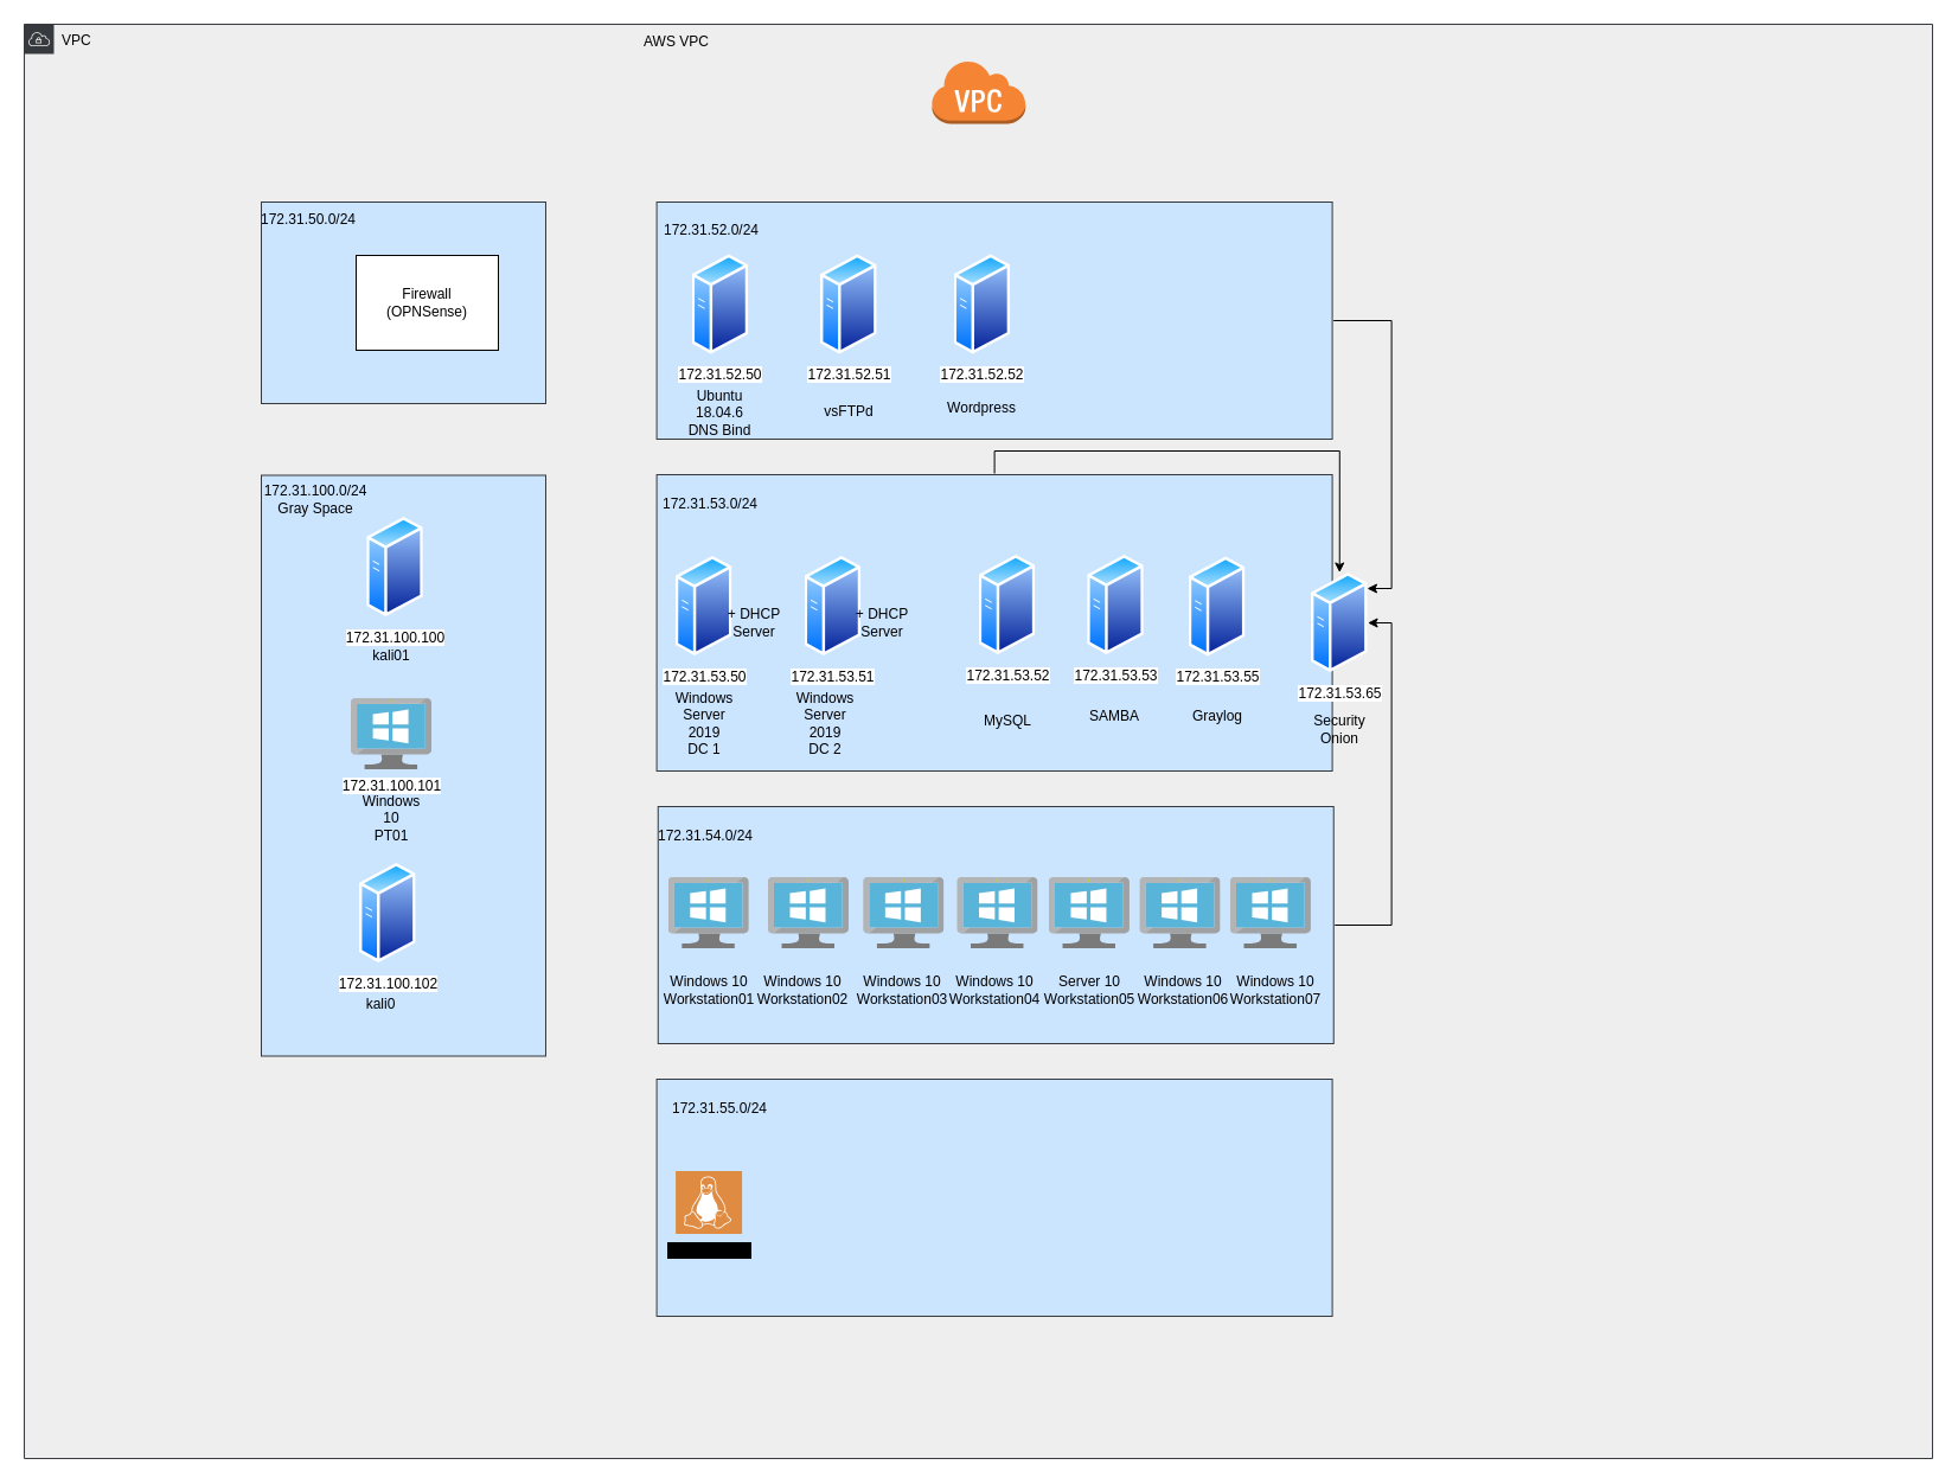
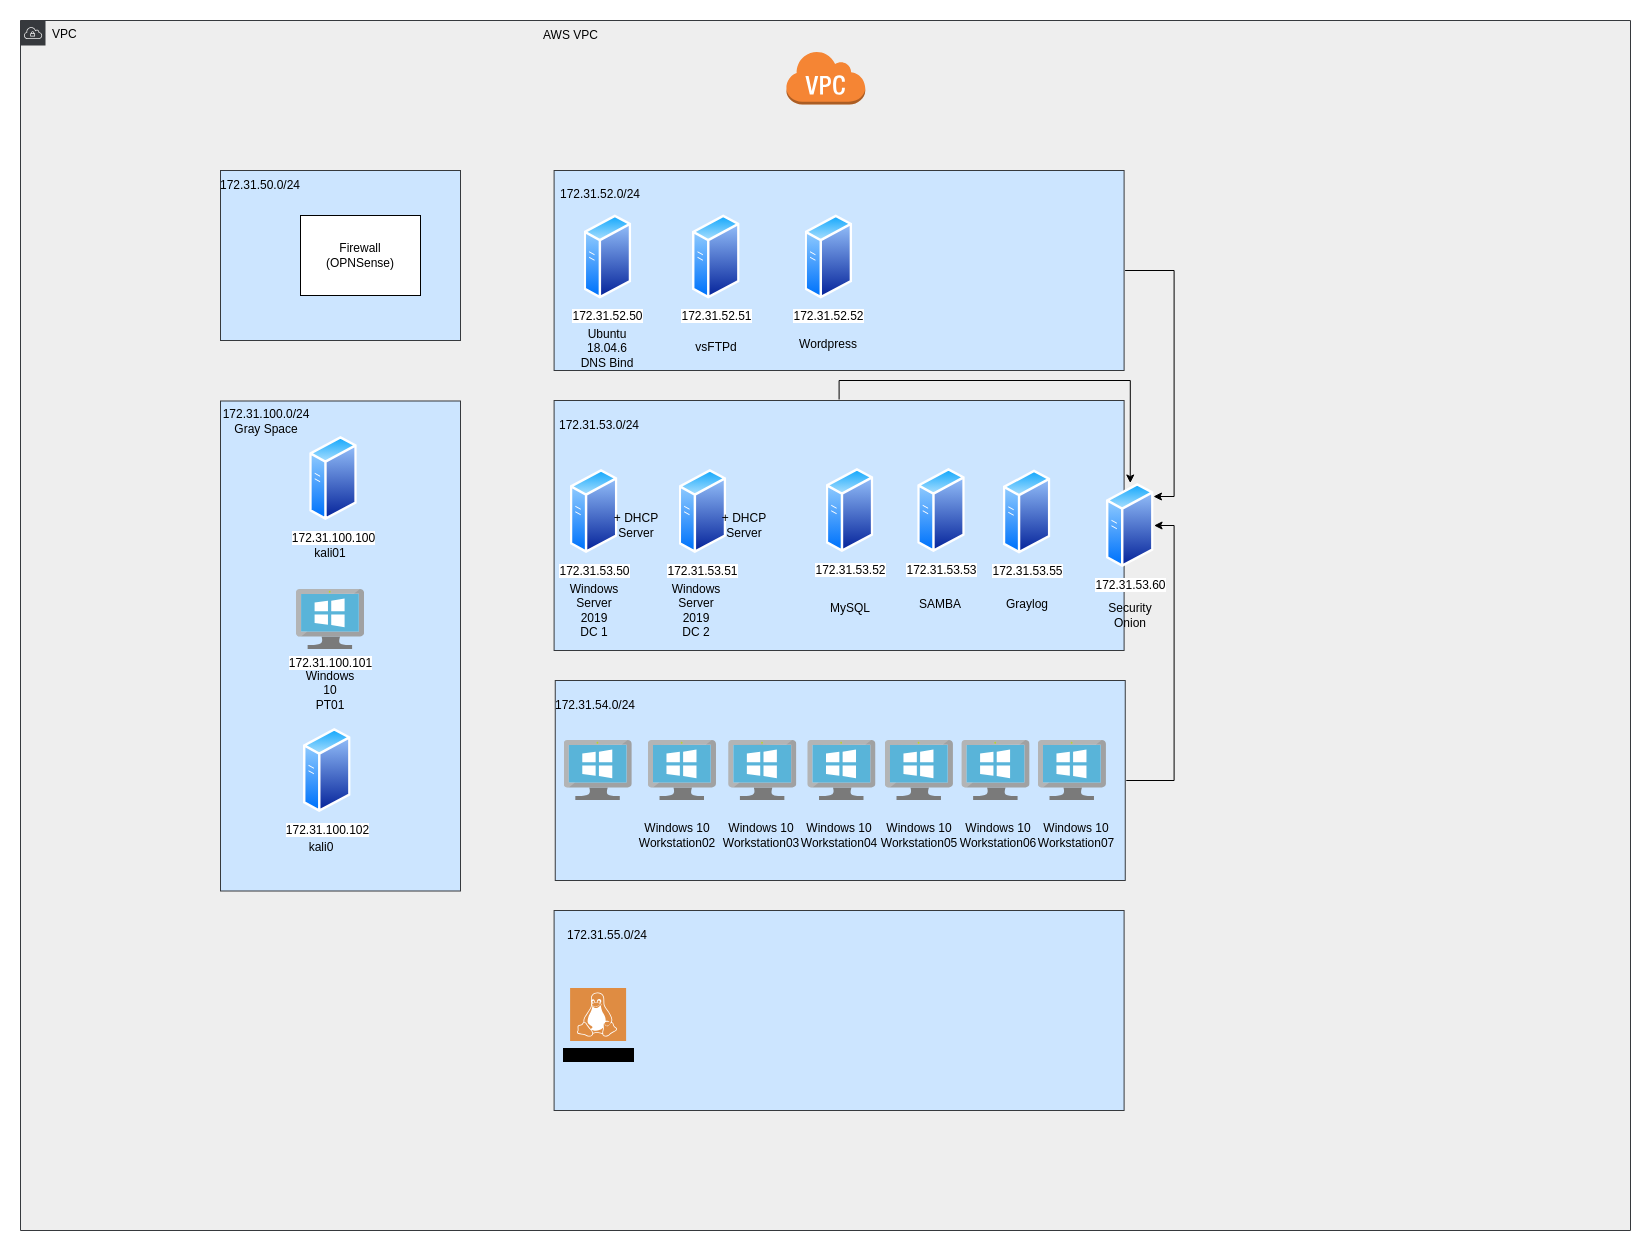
- <mxCell id="51" value="172.31.53.65" style="image;aspect=fixed;perimeter=ellipsePerimeter;html=1;align=center;shadow=0;dashed=0;spacingTop=3;image=img/lib/active_directory/generic_server.svg;" parent="1" vertex="1"><mxGeometry x="1105.96" y="482.5" width="47.6" height="85" as="geometry" /></mxCell>
+ <mxCell id="51" value="172.31.53.60" style="image;aspect=fixed;perimeter=ellipsePerimeter;html=1;align=center;shadow=0;dashed=0;spacingTop=3;image=img/lib/active_directory/generic_server.svg;" parent="1" vertex="1"><mxGeometry x="1105.96" y="482.5" width="47.6" height="85" as="geometry" /></mxCell>
- <mxCell id="20" value="&lt;font color=&quot;#000000&quot;&gt;Windows 10&lt;br&gt;Workstation01&lt;br&gt;&lt;/font&gt;" style="text;strokeColor=none;align=center;fillColor=none;html=1;verticalAlign=middle;whiteSpace=wrap;rounded=0;" parent="1" vertex="1"><mxGeometry x="567.69" y="820" width="60" height="30" as="geometry" /></mxCell>
- <mxCell id="45" value="&lt;font color=&quot;#000000&quot;&gt;Server 10&lt;br&gt;Workstation05&lt;br&gt;&lt;/font&gt;" style="text;strokeColor=none;align=center;fillColor=none;html=1;verticalAlign=middle;whiteSpace=wrap;rounded=0;" parent="1" vertex="1"><mxGeometry x="888.78" y="820" width="60" height="30" as="geometry" /></mxCell>
+ <mxCell id="45" value="&lt;font color=&quot;#000000&quot;&gt;Windows 10&lt;br&gt;Workstation05&lt;br&gt;&lt;/font&gt;" style="text;strokeColor=none;align=center;fillColor=none;html=1;verticalAlign=middle;whiteSpace=wrap;rounded=0;" parent="1" vertex="1"><mxGeometry x="888.78" y="820" width="60" height="30" as="geometry" /></mxCell>
